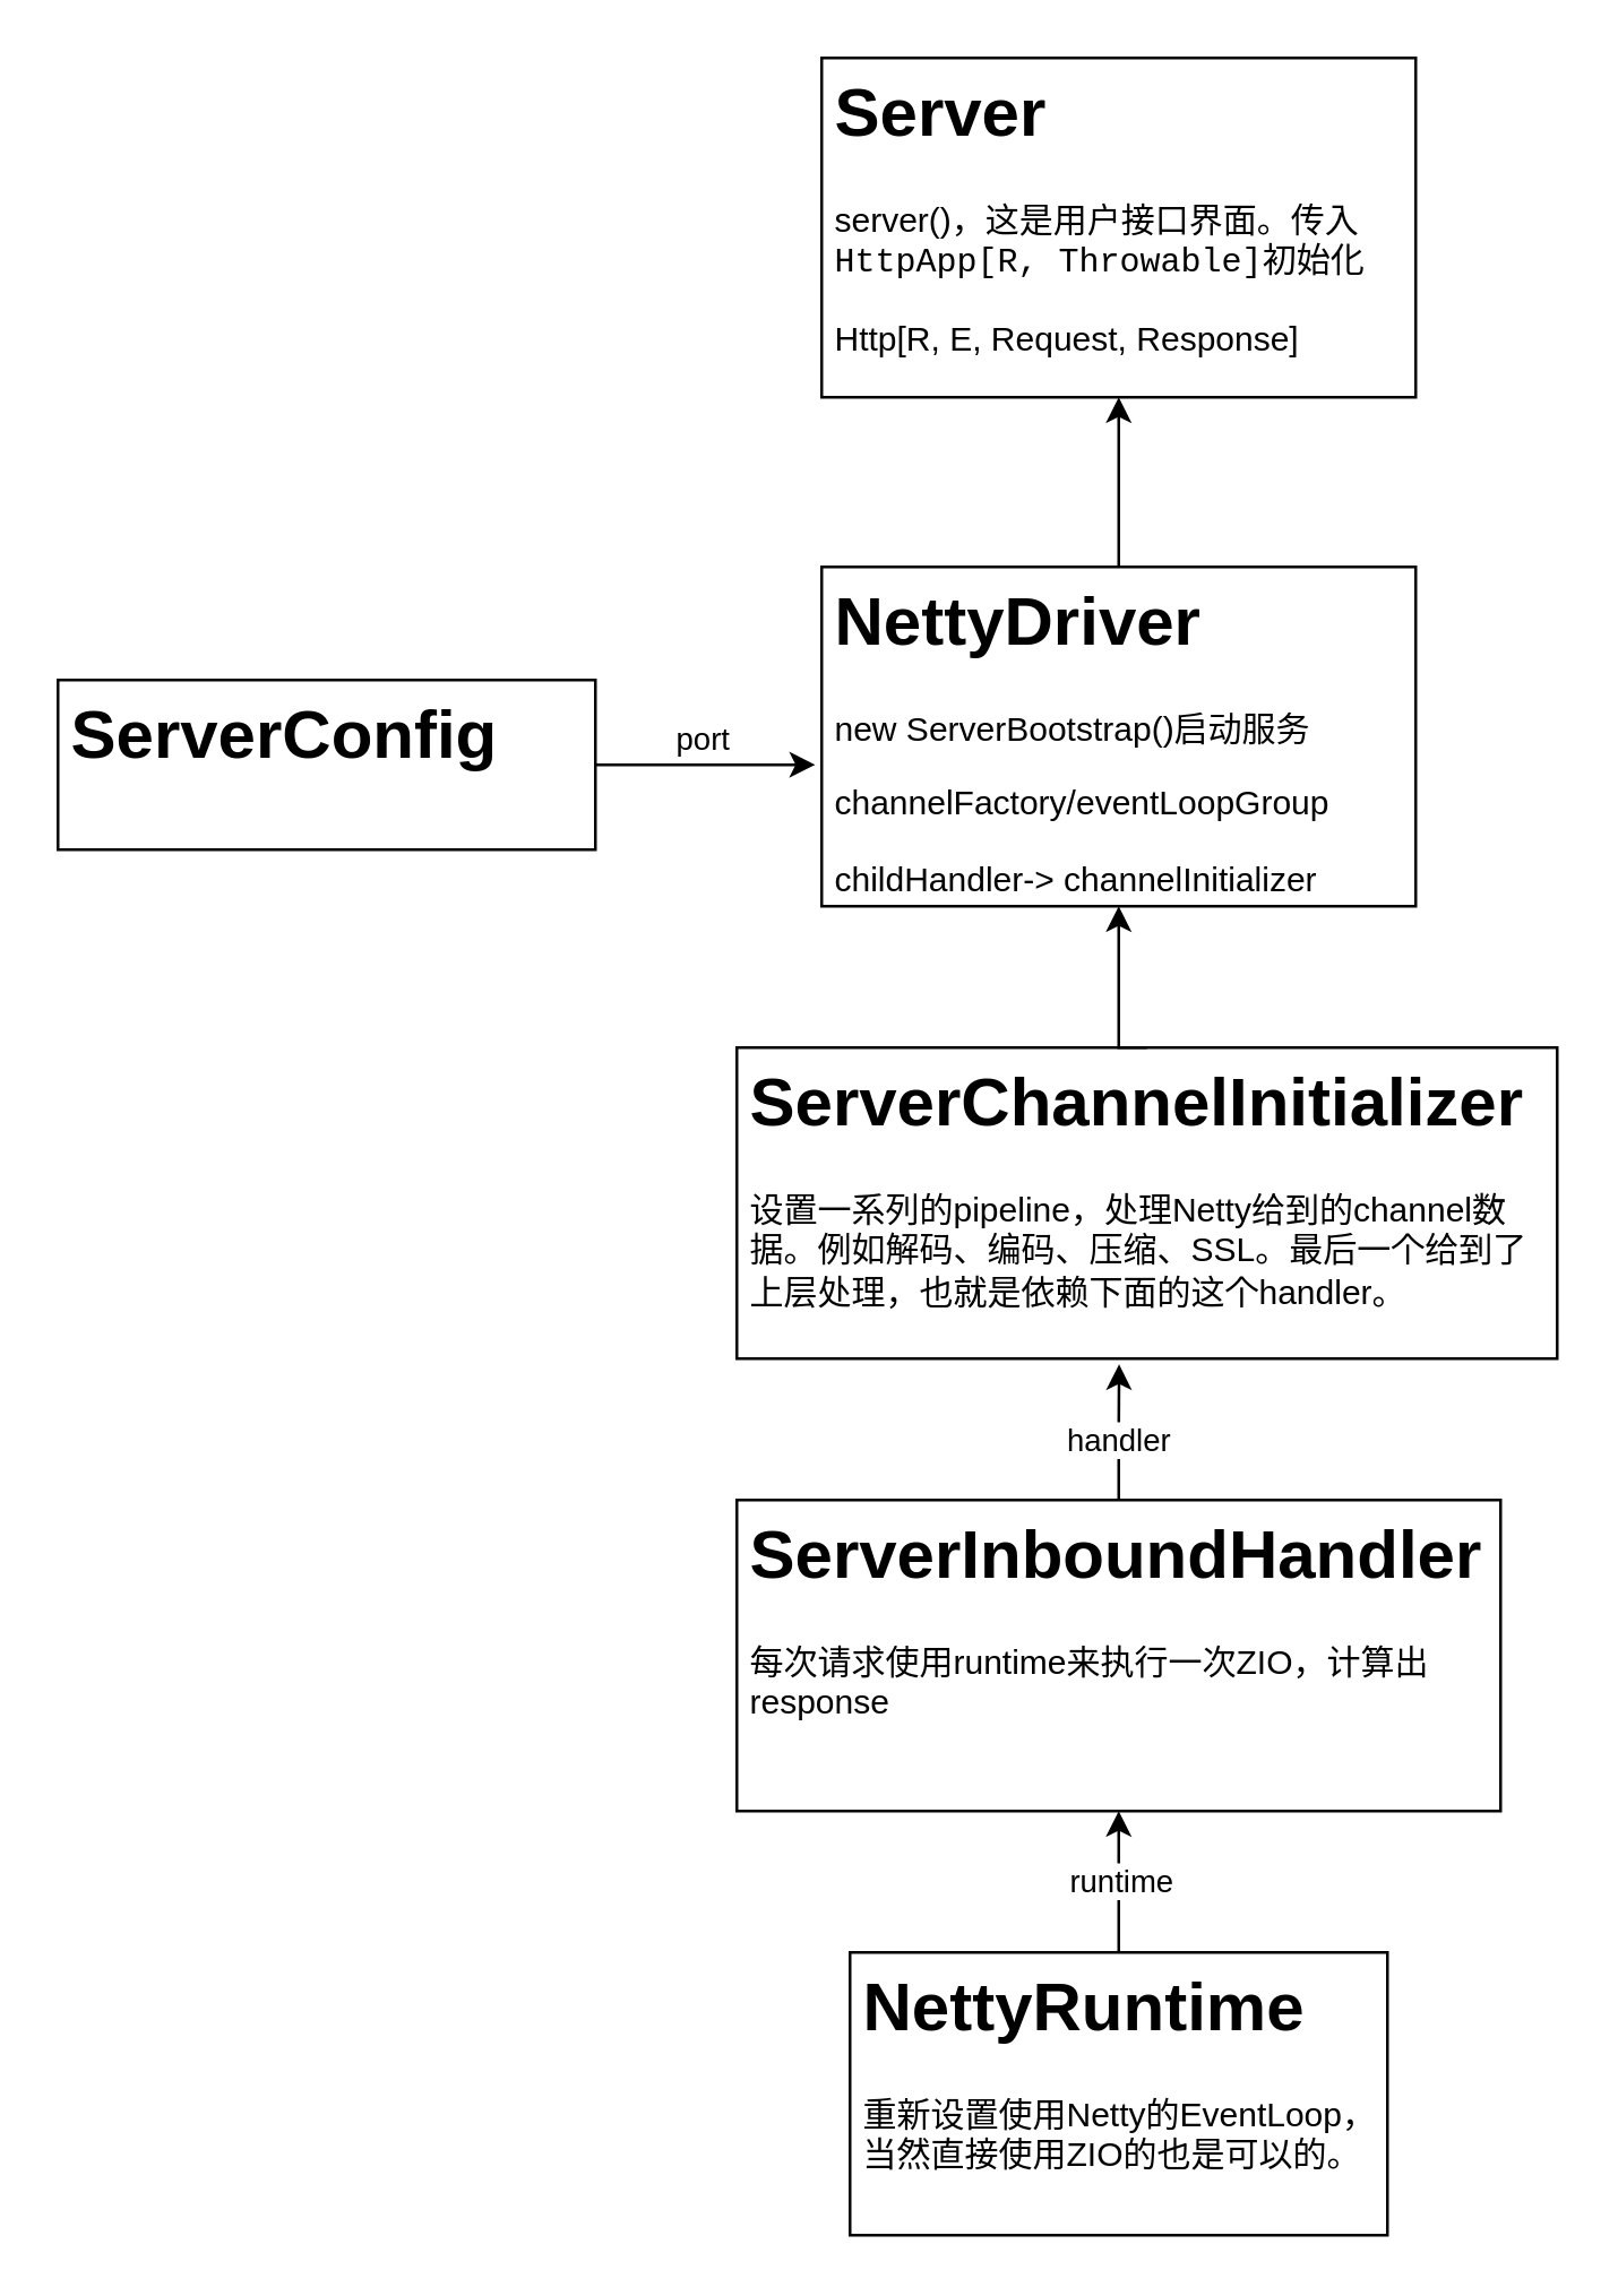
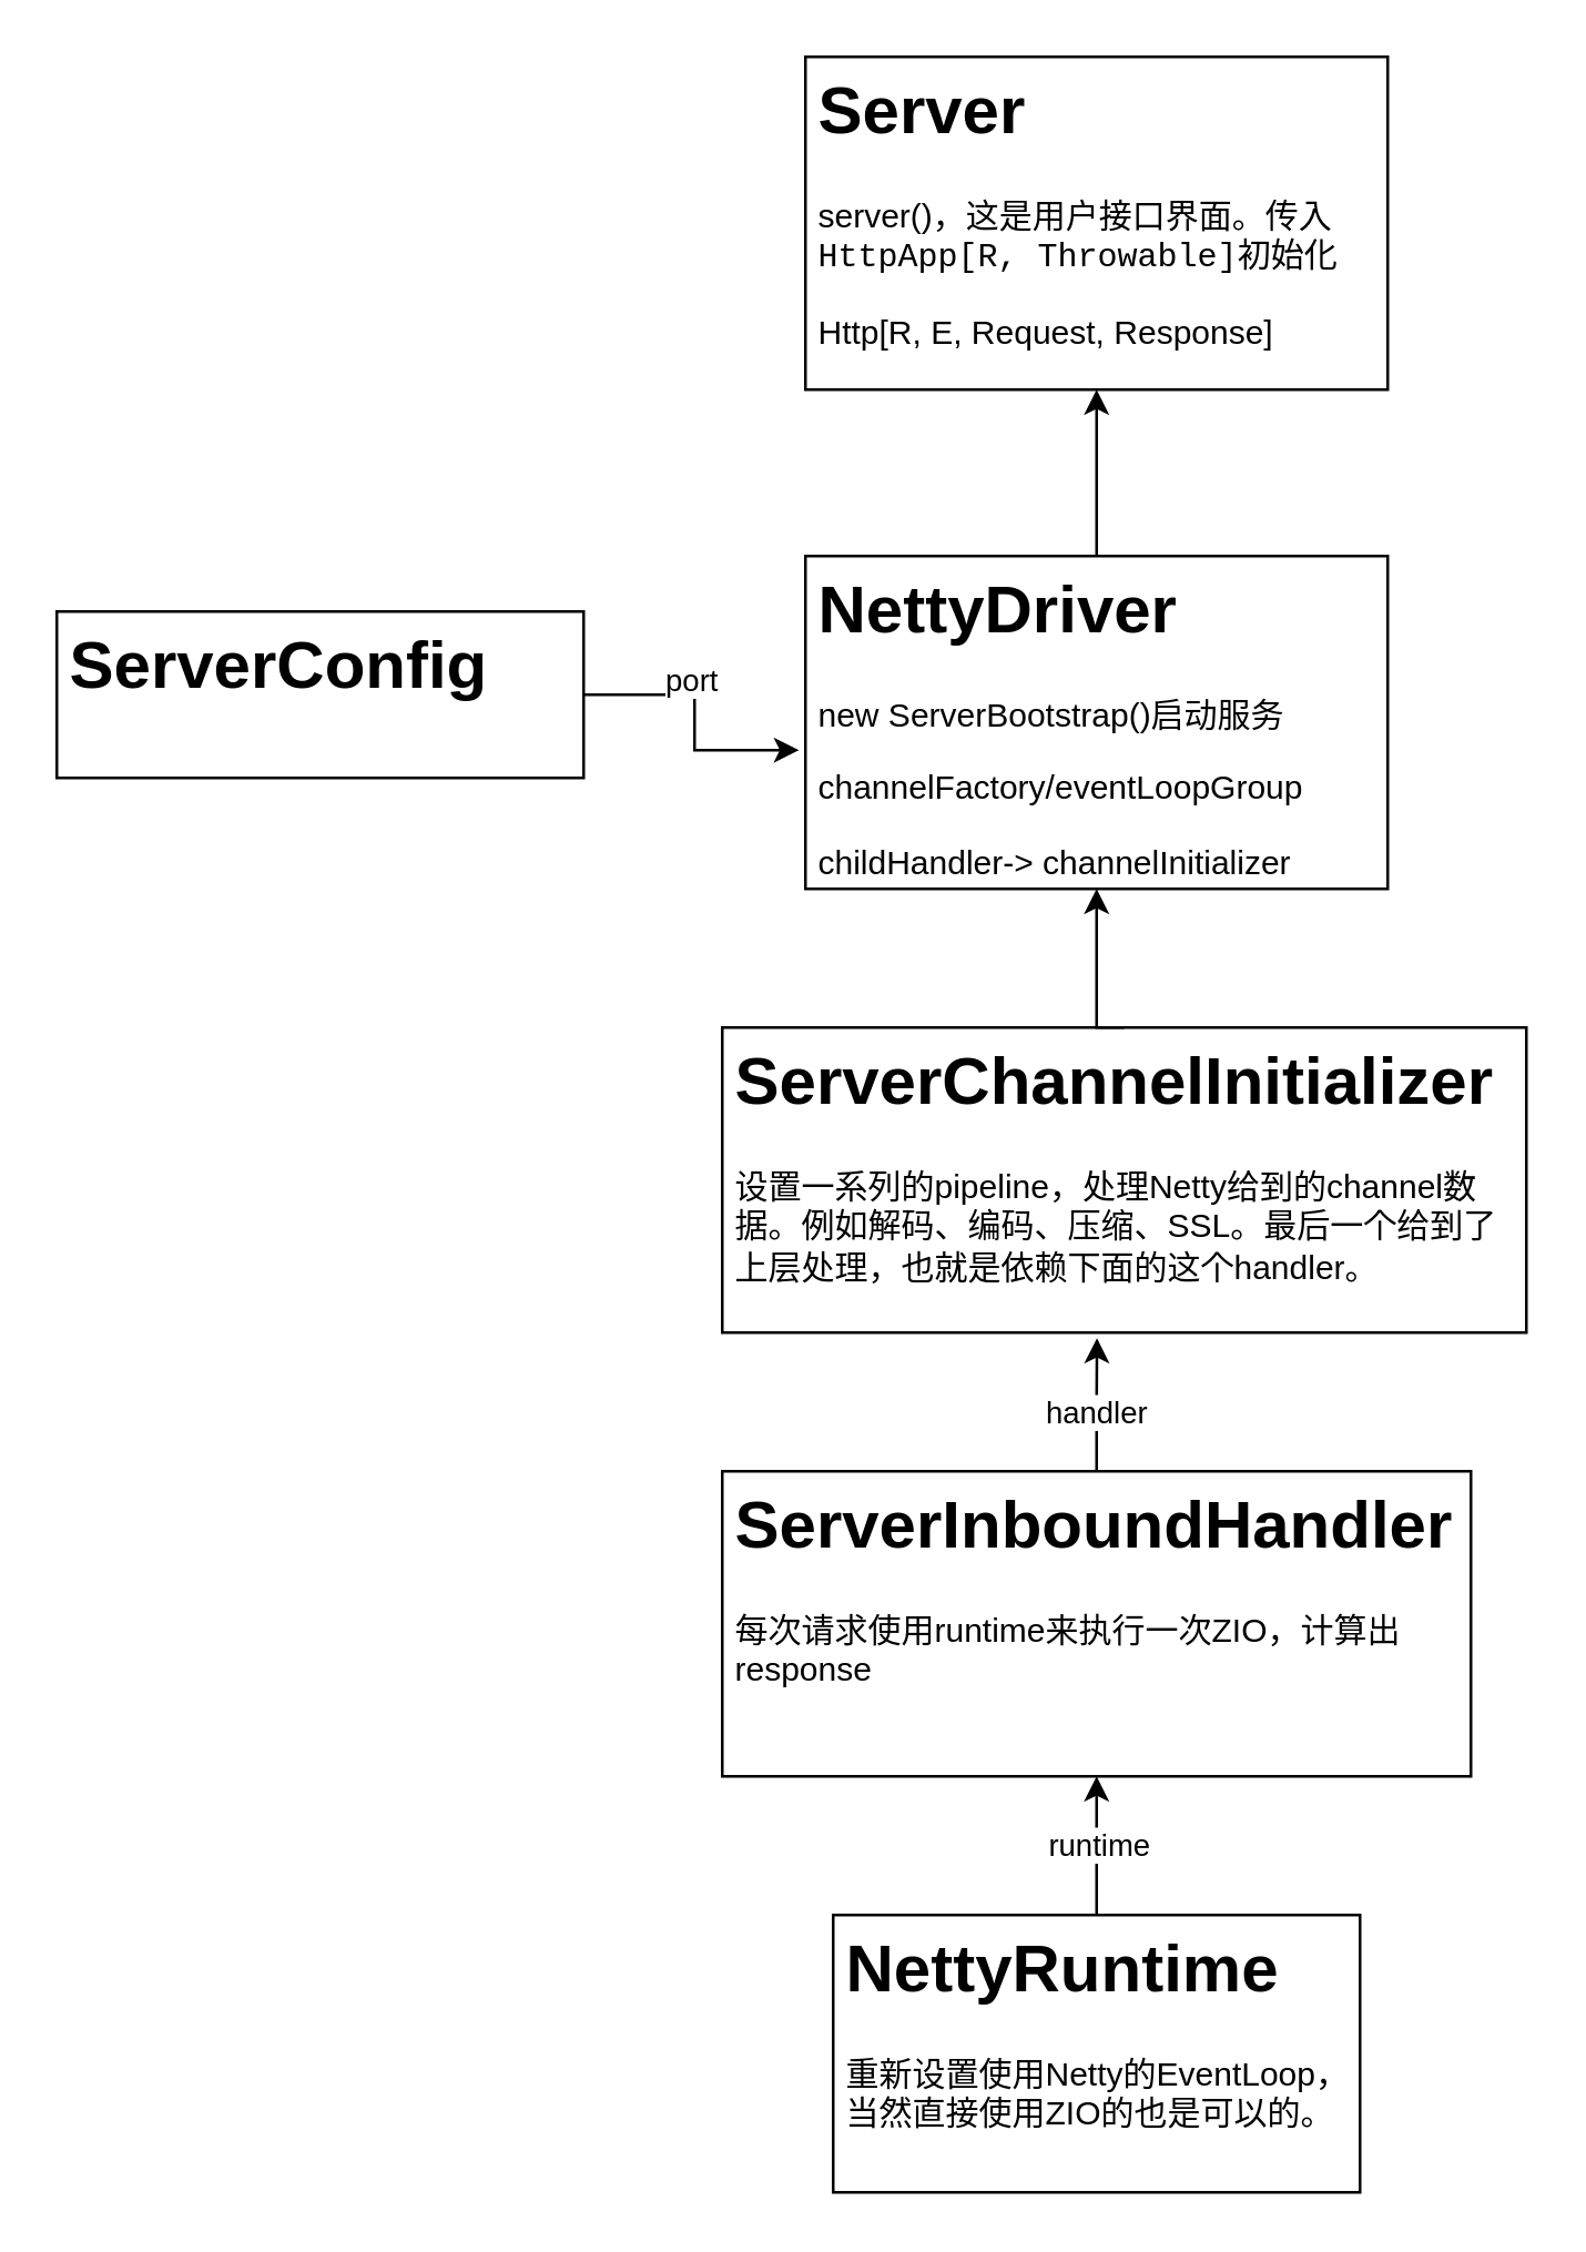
- <mxCell id="10" value="&lt;h1&gt;ServerConfig&lt;/h1&gt;&lt;p&gt;&lt;br&gt;&lt;/p&gt;" style="text;html=1;fillColor=none;spacing=5;spacingTop=-20;whiteSpace=wrap;overflow=hidden;rounded=0;strokeColor=#000000;" vertex="1" parent="1"><mxGeometry x="20" y="240" width="190" height="60" as="geometry" /></mxCell>
+ <mxCell id="10" value="&lt;h1&gt;ServerConfig&lt;/h1&gt;&lt;p&gt;&lt;br&gt;&lt;/p&gt;" style="text;html=1;fillColor=none;spacing=5;spacingTop=-20;whiteSpace=wrap;overflow=hidden;rounded=0;strokeColor=#000000;" vertex="1" parent="1"><mxGeometry x="20" y="220" width="190" height="60" as="geometry" /></mxCell>
